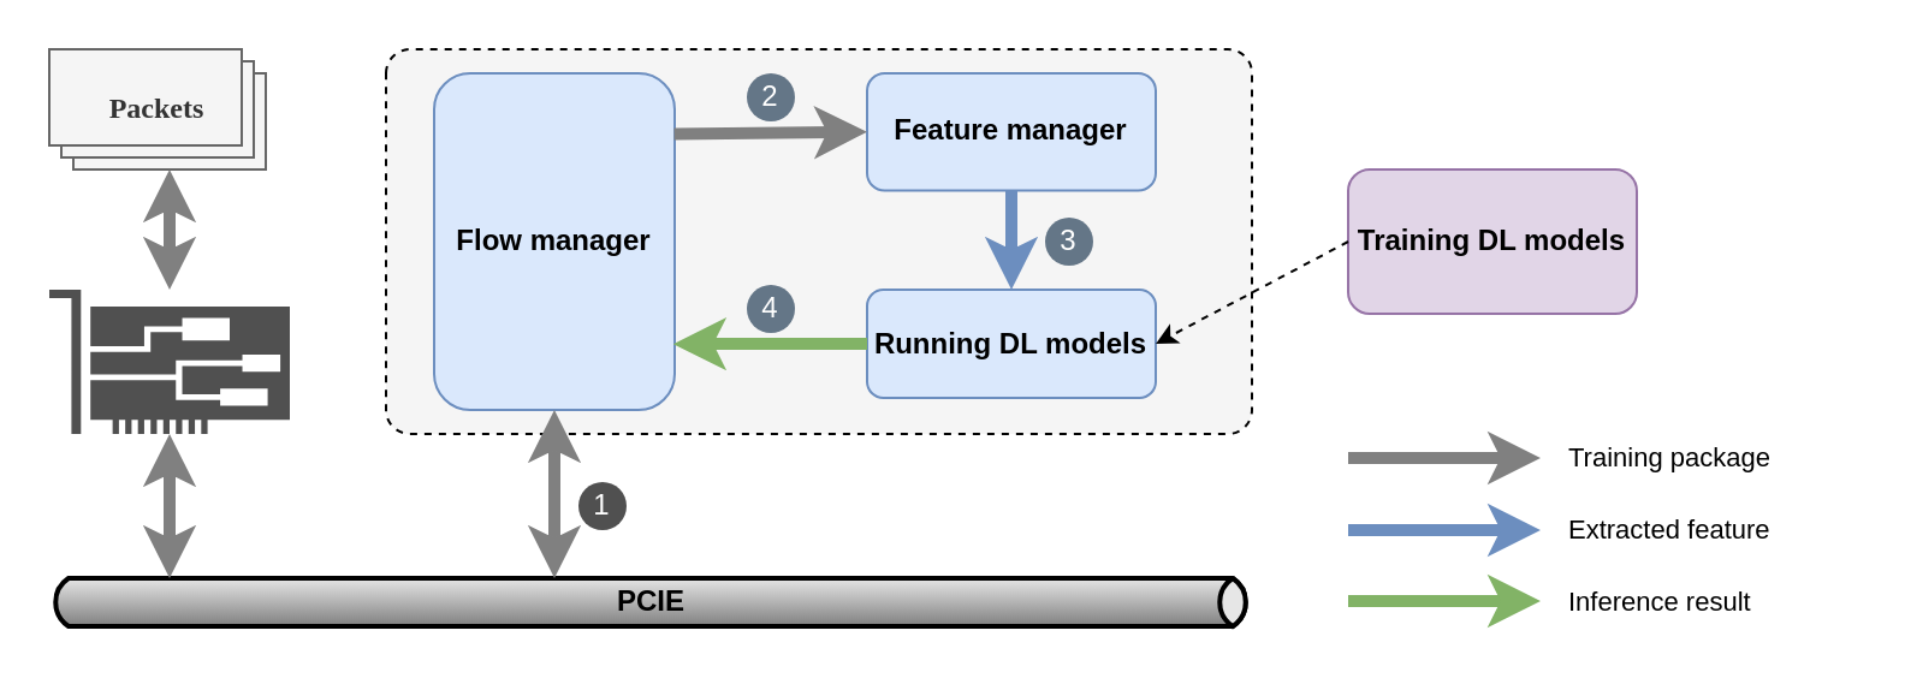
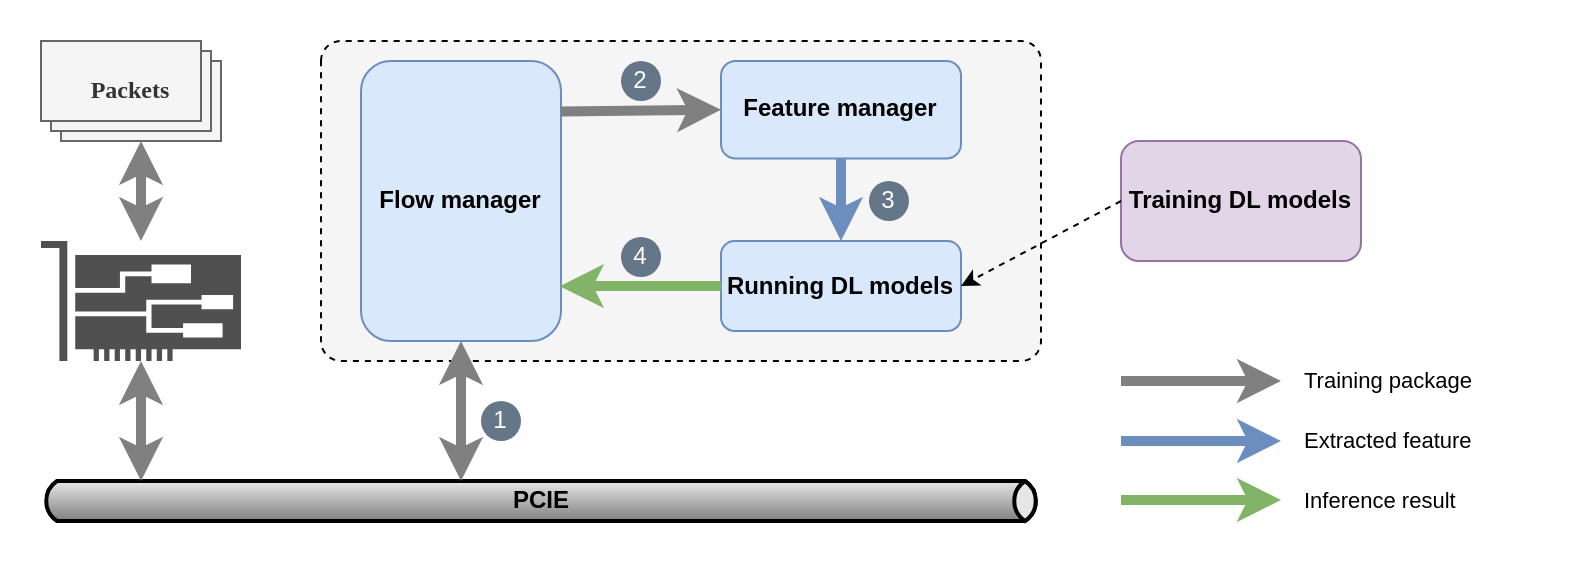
- <mxCell id="26" value="1" style="ellipse;whiteSpace=wrap;html=1;aspect=fixed;fillColor=#505050;strokeColor=none;fontColor=#ffffff;" vertex="1" parent="1"><mxGeometry x="240" y="200" width="20" height="20" as="geometry" /></mxCell>
+ <mxCell id="26" value="1" style="ellipse;whiteSpace=wrap;html=1;aspect=fixed;fillColor=#647687;strokeColor=none;fontColor=#ffffff;" vertex="1" parent="1"><mxGeometry x="240" y="200" width="20" height="20" as="geometry" /></mxCell>
